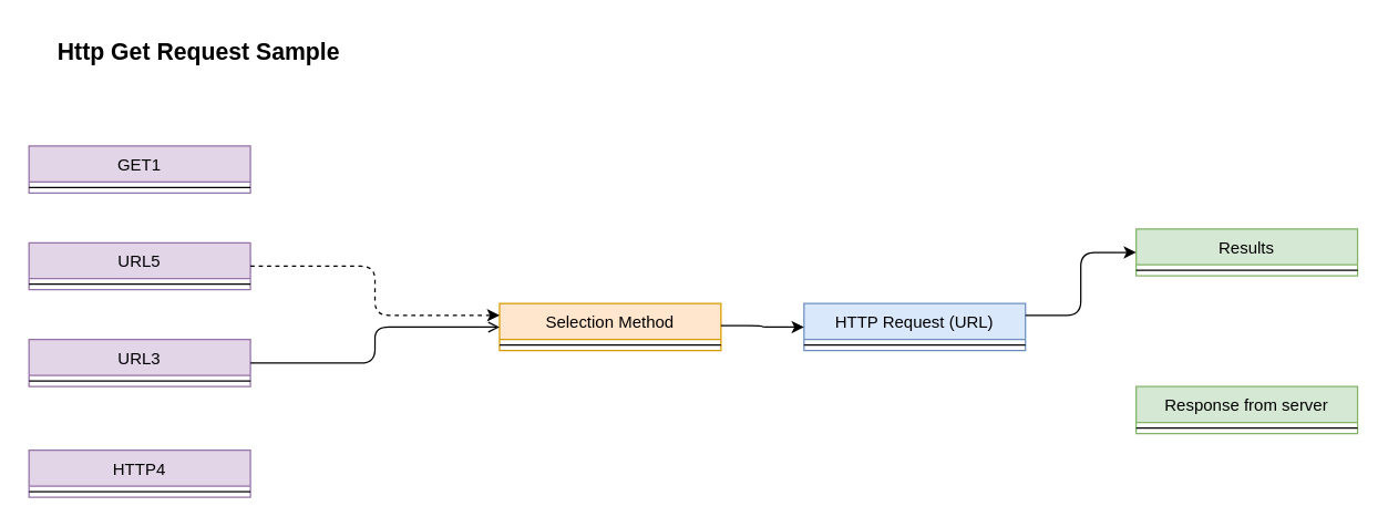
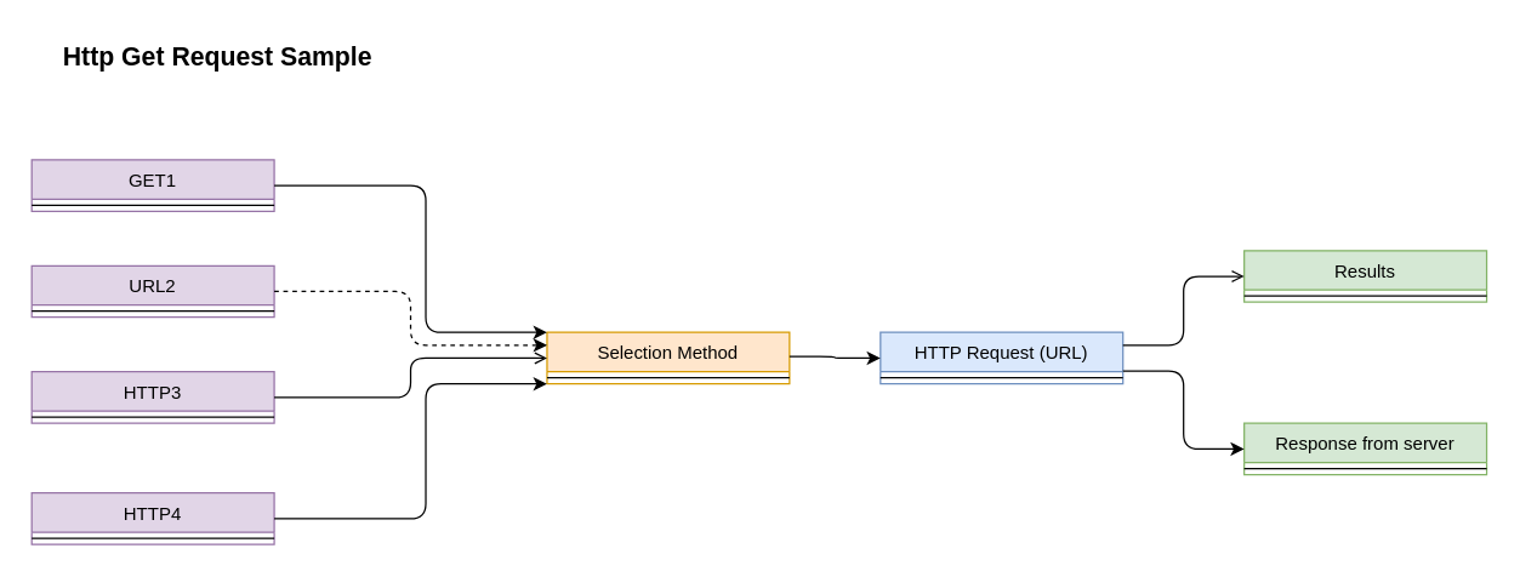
+ <mxCell id="21" value="" style="edgeStyle=elbowEdgeStyle;elbow=horizontal;endArrow=classic;html=1;fontSize=17;entryX=0;entryY=0;entryDx=0;entryDy=0;exitX=1;exitY=0.5;exitDx=0;exitDy=0;" edge="1" parent="1" source="2" target="13"><mxGeometry width="50" height="50" relative="1" as="geometry"><mxPoint x="190" y="125" as="sourcePoint" /><mxPoint x="240" y="75" as="targetPoint" /><Array as="points"><mxPoint x="280" y="165" /></Array></mxGeometry></mxCell>
- <mxCell id="19" value="" style="edgeStyle=elbowEdgeStyle;elbow=horizontal;endArrow=classic;html=1;fontSize=17;entryX=0;entryY=0.5;entryDx=0;entryDy=0;exitX=1;exitY=0.25;exitDx=0;exitDy=0;" edge="1" parent="1" source="11" target="17"><mxGeometry width="50" height="50" relative="1" as="geometry"><mxPoint x="750" y="229" as="sourcePoint" /><mxPoint x="800" y="179" as="targetPoint" /></mxGeometry></mxCell>
+ <mxCell id="19" value="" style="edgeStyle=elbowEdgeStyle;elbow=horizontal;endArrow=open;html=1;fontSize=17;entryX=0;entryY=0.5;entryDx=0;entryDy=0;exitX=1;exitY=0.25;exitDx=0;exitDy=0;" edge="1" parent="1" source="11" target="17"><mxGeometry width="50" height="50" relative="1" as="geometry"><mxPoint x="750" y="229" as="sourcePoint" /><mxPoint x="800" y="179" as="targetPoint" /></mxGeometry></mxCell>
- <mxCell id="7" value="URL5" style="swimlane;fontStyle=0;align=center;verticalAlign=top;childLayout=stackLayout;horizontal=1;startSize=26;horizontalStack=0;resizeParent=1;resizeLast=0;collapsible=1;marginBottom=0;rounded=0;shadow=0;strokeWidth=1;fillColor=#e1d5e7;strokeColor=#9673a6;" vertex="1" parent="1"><mxGeometry x="20" y="175" width="160" height="34" as="geometry"><mxRectangle x="340" y="380" width="170" height="26" as="alternateBounds" /></mxGeometry></mxCell>
+ <mxCell id="7" value="URL2" style="swimlane;fontStyle=0;align=center;verticalAlign=top;childLayout=stackLayout;horizontal=1;startSize=26;horizontalStack=0;resizeParent=1;resizeLast=0;collapsible=1;marginBottom=0;rounded=0;shadow=0;strokeWidth=1;fillColor=#e1d5e7;strokeColor=#9673a6;" vertex="1" parent="1"><mxGeometry x="20" y="175" width="160" height="34" as="geometry"><mxRectangle x="340" y="380" width="170" height="26" as="alternateBounds" /></mxGeometry></mxCell>
- <mxCell id="5" value="URL3" style="swimlane;fontStyle=0;align=center;verticalAlign=top;childLayout=stackLayout;horizontal=1;startSize=26;horizontalStack=0;resizeParent=1;resizeLast=0;collapsible=1;marginBottom=0;rounded=0;shadow=0;strokeWidth=1;fillColor=#e1d5e7;strokeColor=#9673a6;" vertex="1" parent="1"><mxGeometry x="20" y="245" width="160" height="34" as="geometry"><mxRectangle x="340" y="380" width="170" height="26" as="alternateBounds" /></mxGeometry></mxCell>
+ <mxCell id="5" value="HTTP3" style="swimlane;fontStyle=0;align=center;verticalAlign=top;childLayout=stackLayout;horizontal=1;startSize=26;horizontalStack=0;resizeParent=1;resizeLast=0;collapsible=1;marginBottom=0;rounded=0;shadow=0;strokeWidth=1;fillColor=#e1d5e7;strokeColor=#9673a6;" vertex="1" parent="1"><mxGeometry x="20" y="245" width="160" height="34" as="geometry"><mxRectangle x="340" y="380" width="170" height="26" as="alternateBounds" /></mxGeometry></mxCell>
+ <mxCell id="20" value="" style="edgeStyle=elbowEdgeStyle;elbow=horizontal;endArrow=classic;html=1;fontSize=17;entryX=0;entryY=0.5;entryDx=0;entryDy=0;exitX=1;exitY=0.75;exitDx=0;exitDy=0;" edge="1" parent="1" source="11" target="15"><mxGeometry width="50" height="50" relative="1" as="geometry"><mxPoint x="760" y="245" as="sourcePoint" /><mxPoint x="820" y="325" as="targetPoint" /></mxGeometry></mxCell>
+ <mxCell id="23" value="" style="edgeStyle=elbowEdgeStyle;elbow=horizontal;endArrow=classic;html=1;fontSize=17;exitX=1;exitY=0.5;exitDx=0;exitDy=0;entryX=0;entryY=1;entryDx=0;entryDy=0;" edge="1" parent="1" source="9" target="13"><mxGeometry width="50" height="50" relative="1" as="geometry"><mxPoint x="200" y="335" as="sourcePoint" /><mxPoint x="250" y="285" as="targetPoint" /><Array as="points"><mxPoint x="280" y="305" /></Array></mxGeometry></mxCell>
